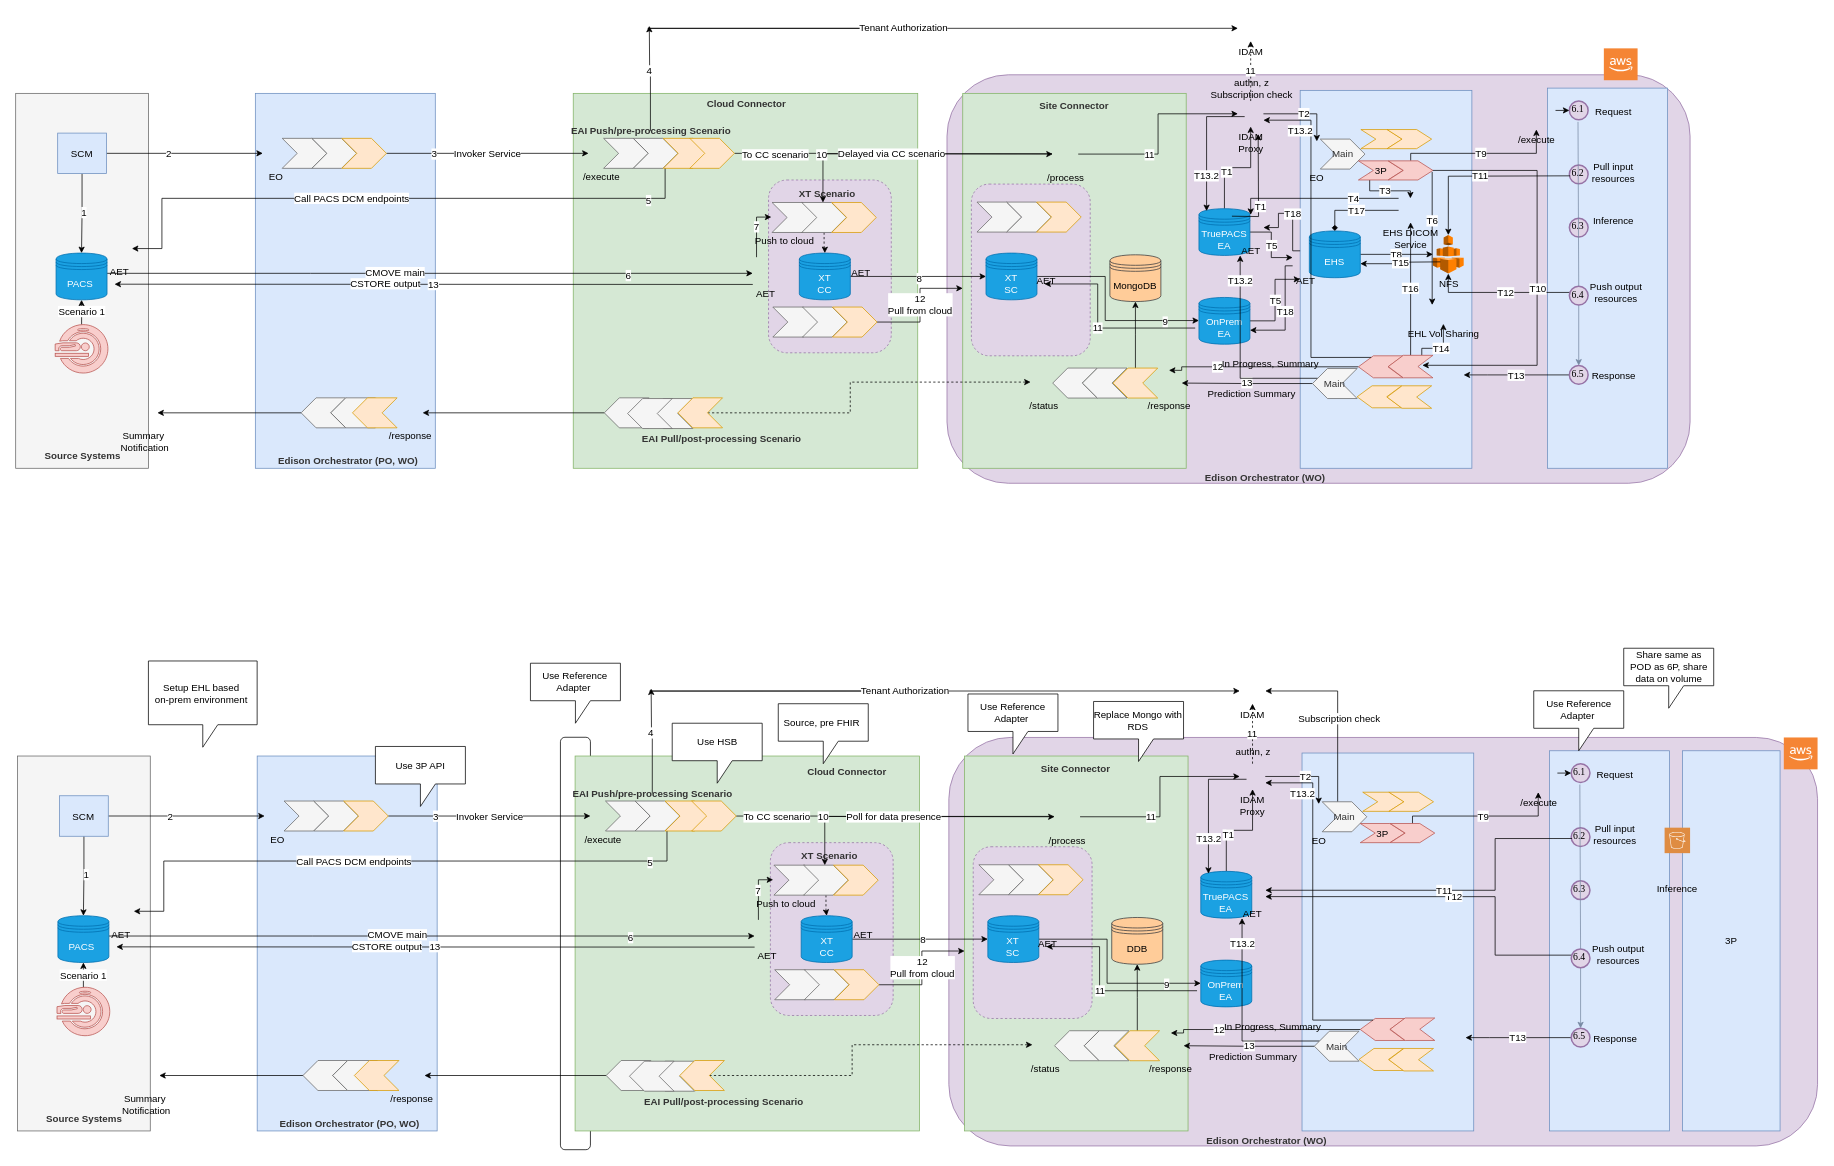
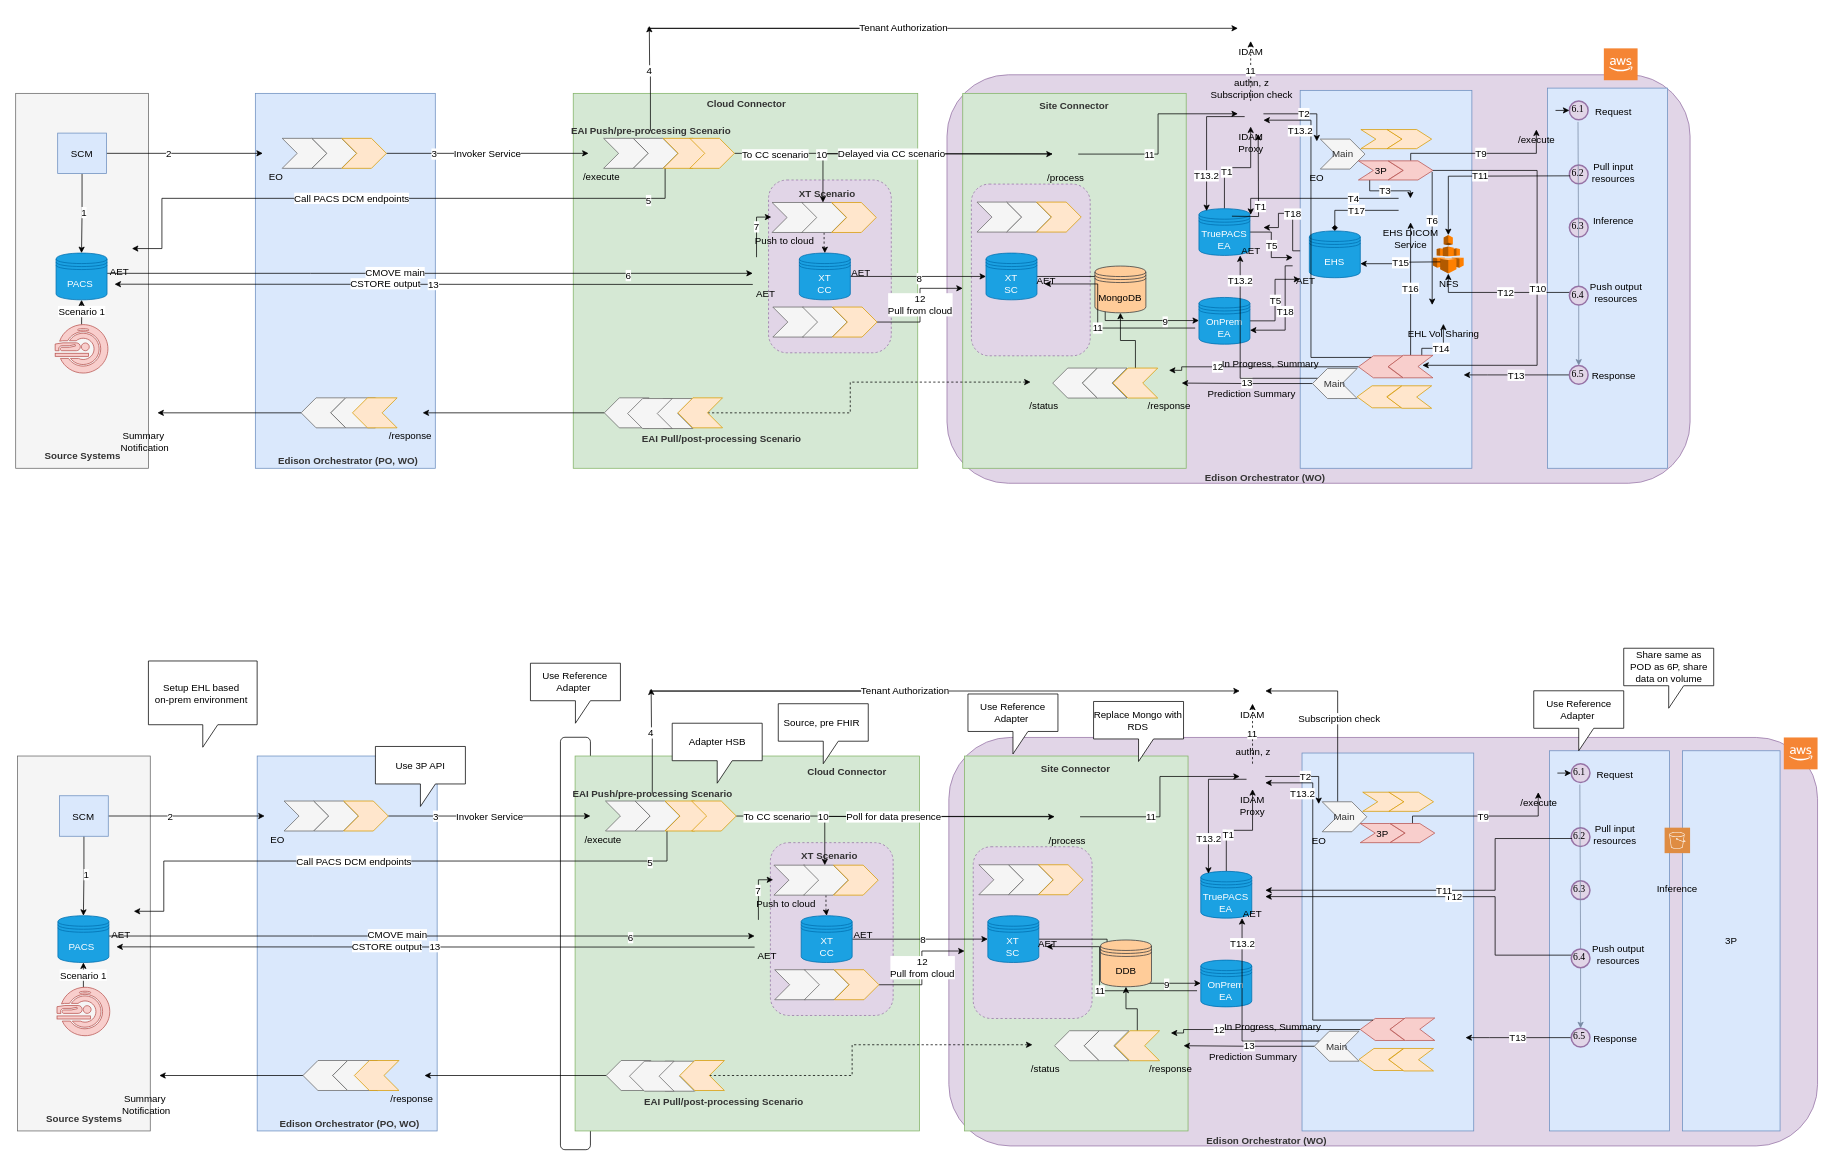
- <mxCell id="127" value="T8" style="edgeStyle=orthogonalEdgeStyle;rounded=0;orthogonalLoop=1;jettySize=auto;html=1;fontSize=13;" parent="1" source="128" target="140" edge="1"><mxGeometry relative="1" as="geometry" /></mxCell>
- <mxCell id="129" value="MongoDB" style="shape=datastore;whiteSpace=wrap;html=1;fontSize=13;fillColor=#ffcc99;strokeColor=#36393d;" parent="1" vertex="1"><mxGeometry x="1479.25" y="339.32" width="68" height="62.36" as="geometry" /></mxCell>
+ <mxCell id="129" value="MongoDB" style="shape=datastore;whiteSpace=wrap;html=1;fontSize=13;fillColor=#ffcc99;strokeColor=#36393d;" parent="1" vertex="1"><mxGeometry x="1459.25" y="354.32" width="68" height="62.36" as="geometry" /></mxCell>
- <mxCell id="323" value="Use HSB" style="shape=callout;whiteSpace=wrap;html=1;perimeter=calloutPerimeter;fontSize=13;" vertex="1" parent="1"><mxGeometry x="895.55" y="964" width="120" height="80" as="geometry" /></mxCell>
+ <mxCell id="323" value="Adapter HSB" style="shape=callout;whiteSpace=wrap;html=1;perimeter=calloutPerimeter;fontSize=13;" vertex="1" parent="1"><mxGeometry x="895.55" y="964" width="120" height="80" as="geometry" /></mxCell>
- <mxCell id="292" value="DDB" style="shape=datastore;whiteSpace=wrap;html=1;fontSize=13;fillColor=#ffcc99;strokeColor=#36393d;" vertex="1" parent="1"><mxGeometry x="1481.72" y="1223.07" width="68" height="62.36" as="geometry" /></mxCell>
+ <mxCell id="292" value="DDB" style="shape=datastore;whiteSpace=wrap;html=1;fontSize=13;fillColor=#ffcc99;strokeColor=#36393d;" vertex="1" parent="1"><mxGeometry x="1466.72" y="1253.07" width="68" height="62.36" as="geometry" /></mxCell>
